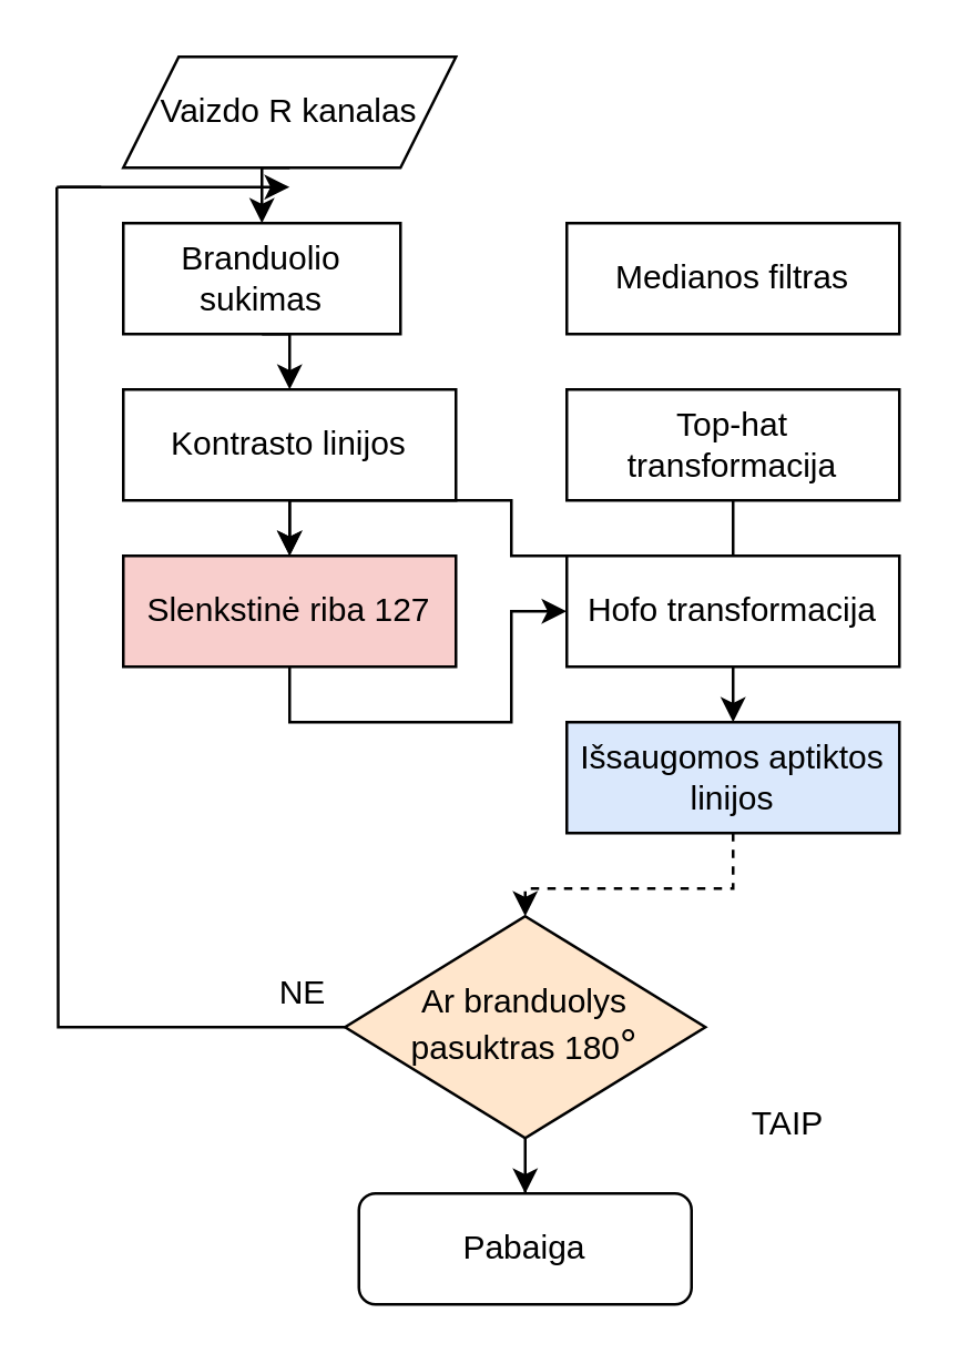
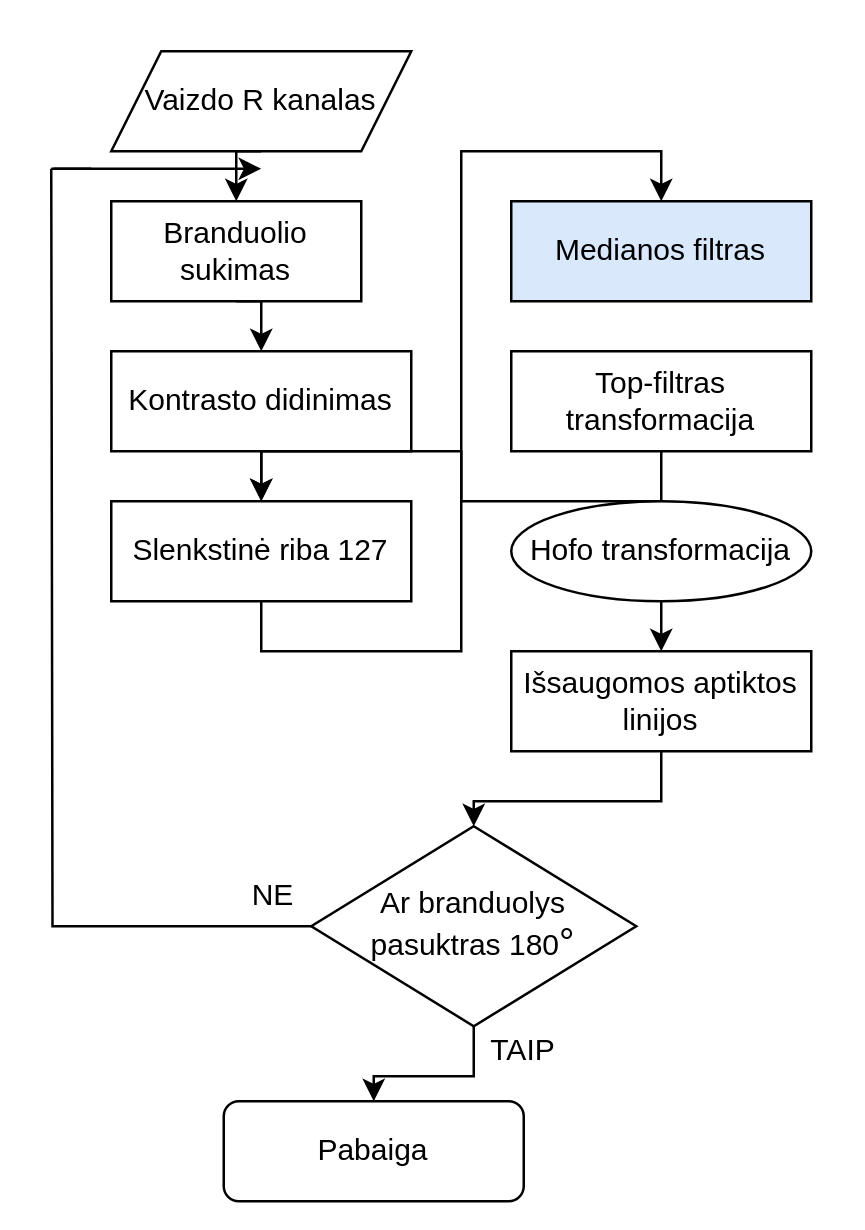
- <mxCell id="8" value="Medianos filtras" style="rounded=0;whiteSpace=wrap;html=1;" parent="1" vertex="1"><mxGeometry x="204" y="80" width="120" height="40" as="geometry" /></mxCell>
+ <mxCell id="8" value="Medianos filtras" style="rounded=0;whiteSpace=wrap;html=1;fillColor=#dae8fc;" parent="1" vertex="1"><mxGeometry x="204" y="80" width="120" height="40" as="geometry" /></mxCell>
- <mxCell id="5" value="Kontrasto linijos" style="rounded=0;whiteSpace=wrap;html=1;" parent="1" vertex="1"><mxGeometry x="44" y="140" width="120" height="40" as="geometry" /></mxCell>
+ <mxCell id="5" value="Kontrasto didinimas" style="rounded=0;whiteSpace=wrap;html=1;" parent="1" vertex="1"><mxGeometry x="44" y="140" width="120" height="40" as="geometry" /></mxCell>
- <mxCell id="10" value="Top-hat transformacija" style="rounded=0;whiteSpace=wrap;html=1;" parent="1" vertex="1"><mxGeometry x="204" y="140" width="120" height="40" as="geometry" /></mxCell>
+ <mxCell id="10" value="Top-filtras transformacija" style="rounded=0;whiteSpace=wrap;html=1;" parent="1" vertex="1"><mxGeometry x="204" y="140" width="120" height="40" as="geometry" /></mxCell>
- <mxCell id="7" value="Slenkstinė riba 127" style="rounded=0;whiteSpace=wrap;html=1;fillColor=#f8cecc;" parent="1" vertex="1"><mxGeometry x="44" y="200" width="120" height="40" as="geometry" /></mxCell>
+ <mxCell id="7" value="Slenkstinė riba 127" style="rounded=0;whiteSpace=wrap;html=1;" parent="1" vertex="1"><mxGeometry x="44" y="200" width="120" height="40" as="geometry" /></mxCell>
- <mxCell id="6" style="edgeStyle=orthogonalEdgeStyle;rounded=0;orthogonalLoop=1;jettySize=auto;html=1;exitX=0.5;exitY=1;exitDx=0;exitDy=0;" parent="1" source="7" target="12" edge="1"><mxGeometry relative="1" as="geometry" /></mxCell>
+ <mxCell id="6" style="edgeStyle=orthogonalEdgeStyle;rounded=0;orthogonalLoop=1;jettySize=auto;html=1;exitX=0.5;exitY=1;exitDx=0;exitDy=0;entryX=0.5;entryY=0;entryDx=0;entryDy=0;" parent="1" source="7" target="8" edge="1"><mxGeometry relative="1" as="geometry" /></mxCell>
- <mxCell id="12" value="Hofo transformacija" style="rounded=0;whiteSpace=wrap;html=1;" parent="1" vertex="1"><mxGeometry x="204" y="200" width="120" height="40" as="geometry" /></mxCell>
+ <mxCell id="12" value="Hofo transformacija" style="ellipse;whiteSpace=wrap;html=1;" parent="1" vertex="1"><mxGeometry x="204" y="200" width="120" height="40" as="geometry" /></mxCell>
- <mxCell id="22" value="Išsaugomos aptiktos linijos" style="rounded=0;whiteSpace=wrap;html=1;fillColor=#dae8fc;" parent="1" vertex="1"><mxGeometry x="204" y="260" width="120" height="40" as="geometry" /></mxCell>
+ <mxCell id="22" value="Išsaugomos aptiktos linijos" style="rounded=0;whiteSpace=wrap;html=1;" parent="1" vertex="1"><mxGeometry x="204" y="260" width="120" height="40" as="geometry" /></mxCell>
- <mxCell id="21" style="edgeStyle=orthogonalEdgeStyle;rounded=0;orthogonalLoop=1;jettySize=auto;html=1;exitX=0.5;exitY=1;exitDx=0;exitDy=0;entryX=0.5;entryY=0;entryDx=0;entryDy=0;dashed=1;" parent="1" source="22" target="15" edge="1"><mxGeometry relative="1" as="geometry" /></mxCell>
+ <mxCell id="21" style="edgeStyle=orthogonalEdgeStyle;rounded=0;orthogonalLoop=1;jettySize=auto;html=1;exitX=0.5;exitY=1;exitDx=0;exitDy=0;entryX=0.5;entryY=0;entryDx=0;entryDy=0;" parent="1" source="22" target="15" edge="1"><mxGeometry relative="1" as="geometry" /></mxCell>
- <mxCell id="15" value="Ar branduolys pasuktras 180&lt;span style=&quot;font-family: sans-serif ; font-size: 15.4px ; text-align: left&quot;&gt;°&lt;/span&gt;" style="rhombus;whiteSpace=wrap;html=1;fillColor=#ffe6cc;" parent="1" vertex="1"><mxGeometry x="124" y="330" width="130" height="80" as="geometry" /></mxCell>
+ <mxCell id="15" value="Ar branduolys pasuktras 180&lt;span style=&quot;font-family: sans-serif ; font-size: 15.4px ; text-align: left&quot;&gt;°&lt;/span&gt;" style="rhombus;whiteSpace=wrap;html=1;" parent="1" vertex="1"><mxGeometry x="124" y="330" width="130" height="80" as="geometry" /></mxCell>
- <mxCell id="19" value="TAIP" style="text;html=1;strokeColor=none;fillColor=none;align=center;verticalAlign=middle;whiteSpace=wrap;rounded=0;" parent="1" vertex="1"><mxGeometry x="264" y="395" width="40" height="20" as="geometry" /></mxCell>
+ <mxCell id="19" value="TAIP" style="text;html=1;strokeColor=none;fillColor=none;align=center;verticalAlign=middle;whiteSpace=wrap;rounded=0;" parent="1" vertex="1"><mxGeometry x="189" y="410" width="40" height="20" as="geometry" /></mxCell>
- <mxCell id="18" value="Pabaiga" style="rounded=1;whiteSpace=wrap;html=1;" parent="1" vertex="1"><mxGeometry x="129" y="430" width="120" height="40" as="geometry" /></mxCell>
+ <mxCell id="18" value="Pabaiga" style="rounded=1;whiteSpace=wrap;html=1;" parent="1" vertex="1"><mxGeometry x="89" y="440" width="120" height="40" as="geometry" /></mxCell>
